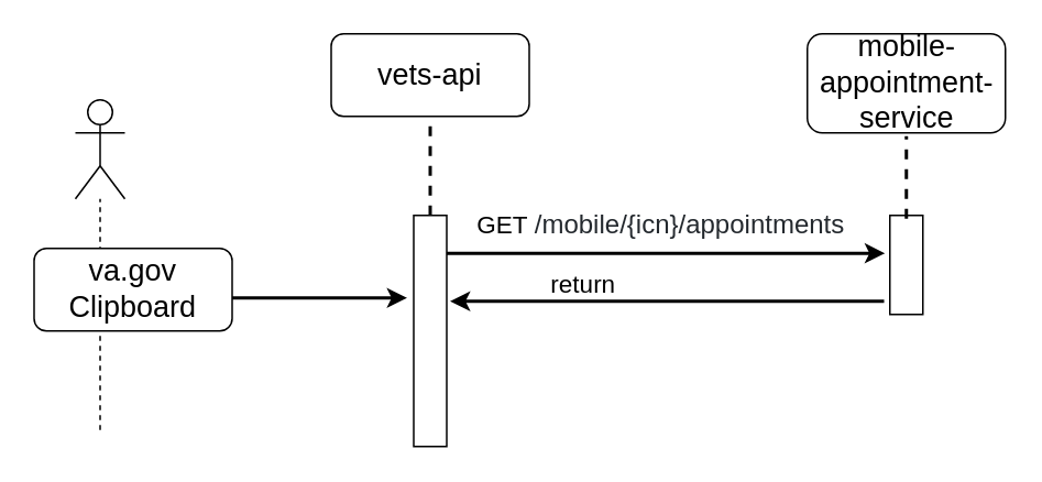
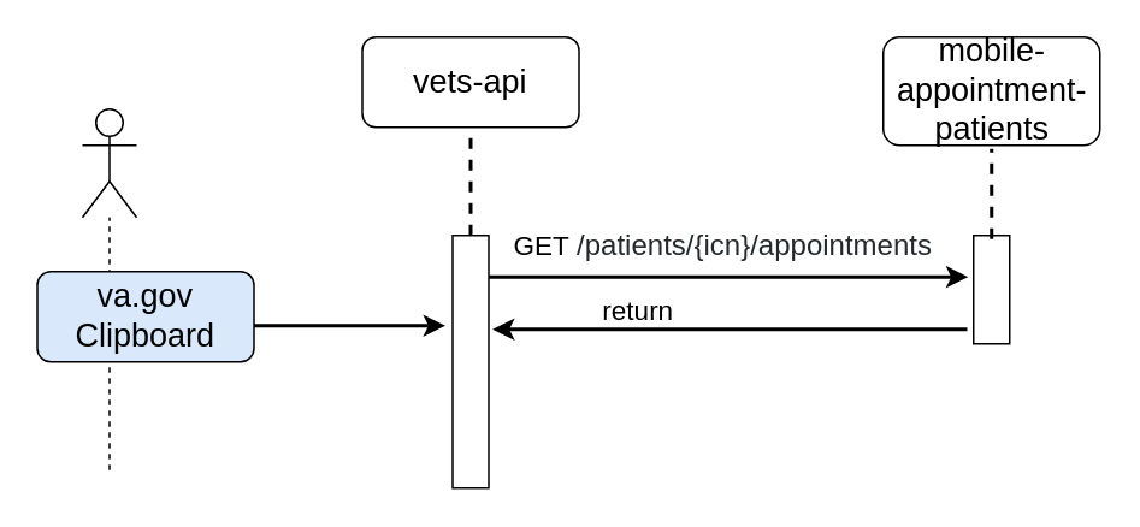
- <mxCell id="14" value="&lt;font style=&quot;font-size: 18px&quot;&gt;mobile-appointment-service&lt;/font&gt;" style="rounded=1;whiteSpace=wrap;html=1;strokeColor=#000000;fillColor=#ffffff;" parent="1" vertex="1"><mxGeometry x="488.5" y="20" width="120" height="60" as="geometry" /></mxCell>
+ <mxCell id="14" value="&lt;font style=&quot;font-size: 18px&quot;&gt;mobile-appointment-patients&lt;/font&gt;" style="rounded=1;whiteSpace=wrap;html=1;strokeColor=#000000;fillColor=#ffffff;" parent="1" vertex="1"><mxGeometry x="488.5" y="20" width="120" height="60" as="geometry" /></mxCell>
- <mxCell id="11" value="&lt;font style=&quot;font-size: 15px&quot;&gt;GET&amp;nbsp;&lt;/font&gt;&lt;span style=&quot;color: rgb(36 , 41 , 46) ; font-family: , , &amp;#34;segoe ui&amp;#34; , &amp;#34;helvetica&amp;#34; , &amp;#34;arial&amp;#34; , sans-serif , &amp;#34;apple color emoji&amp;#34; , &amp;#34;segoe ui emoji&amp;#34; ; font-size: 16px ; text-align: -webkit-left ; background-color: rgb(255 , 255 , 255)&quot;&gt;/mobile/{icn}/appointments&lt;/span&gt;" style="text;html=1;strokeColor=none;fillColor=none;align=center;verticalAlign=middle;whiteSpace=wrap;rounded=0;" parent="1" vertex="1"><mxGeometry x="270" y="120" width="260" height="30" as="geometry" /></mxCell>
+ <mxCell id="11" value="&lt;font style=&quot;font-size: 15px&quot;&gt;GET&amp;nbsp;&lt;/font&gt;&lt;span style=&quot;color: rgb(36 , 41 , 46) ; font-family: , , &amp;#34;segoe ui&amp;#34; , &amp;#34;helvetica&amp;#34; , &amp;#34;arial&amp;#34; , sans-serif , &amp;#34;apple color emoji&amp;#34; , &amp;#34;segoe ui emoji&amp;#34; ; font-size: 16px ; text-align: -webkit-left ; background-color: rgb(255 , 255 , 255)&quot;&gt;/patients/{icn}/appointments&lt;/span&gt;" style="text;html=1;strokeColor=none;fillColor=none;align=center;verticalAlign=middle;whiteSpace=wrap;rounded=0;" parent="1" vertex="1"><mxGeometry x="270" y="120" width="260" height="30" as="geometry" /></mxCell>
- <mxCell id="7" value="&lt;font style=&quot;font-size: 18px&quot;&gt;va.gov Clipboard&lt;/font&gt;" style="rounded=1;whiteSpace=wrap;html=1;strokeColor=#000000;fillColor=#ffffff;" parent="1" vertex="1"><mxGeometry y="150" width="120" height="50" as="geometry" x="20" /></mxCell>
+ <mxCell id="7" value="&lt;font style=&quot;font-size: 18px&quot;&gt;va.gov Clipboard&lt;/font&gt;" style="rounded=1;whiteSpace=wrap;html=1;strokeColor=#000000;fillColor=#dae8fc;" parent="1" vertex="1"><mxGeometry y="150" width="120" height="50" as="geometry" x="20" /></mxCell>
